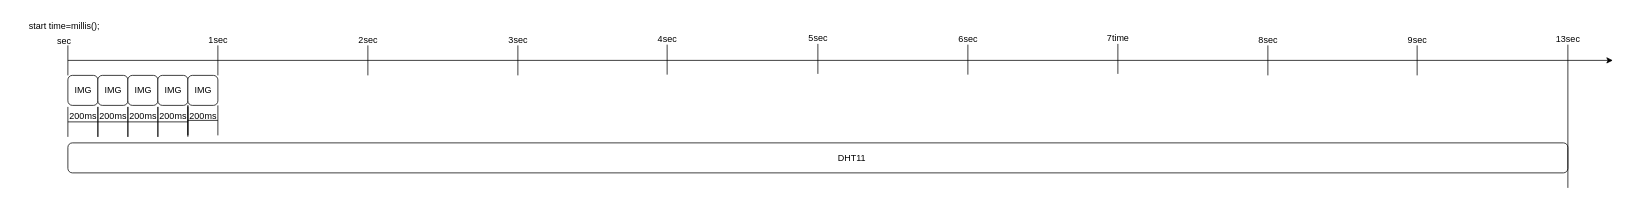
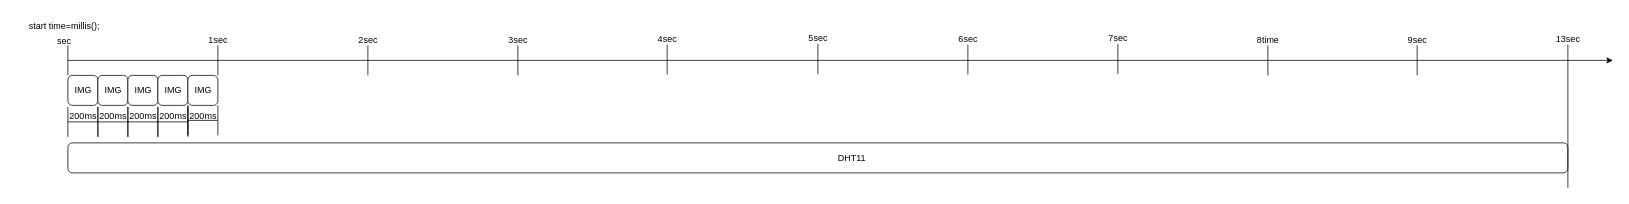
- <mxCell id="46" value="7time" style="text;html=1;align=center;verticalAlign=middle;resizable=0;points=[];autosize=1;strokeColor=none;fillColor=none;" vertex="1" parent="1"><mxGeometry x="1465" y="36" width="50" height="30" as="geometry" /></mxCell>
+ <mxCell id="46" value="7sec" style="text;html=1;align=center;verticalAlign=middle;resizable=0;points=[];autosize=1;strokeColor=none;fillColor=none;" vertex="1" parent="1"><mxGeometry x="1465" y="36" width="50" height="30" as="geometry" /></mxCell>
- <mxCell id="48" value="8sec" style="text;html=1;align=center;verticalAlign=middle;resizable=0;points=[];autosize=1;strokeColor=none;fillColor=none;" vertex="1" parent="1"><mxGeometry x="1665" y="38" width="50" height="30" as="geometry" /></mxCell>
+ <mxCell id="48" value="8time" style="text;html=1;align=center;verticalAlign=middle;resizable=0;points=[];autosize=1;strokeColor=none;fillColor=none;" vertex="1" parent="1"><mxGeometry x="1665" y="38" width="50" height="30" as="geometry" /></mxCell>
